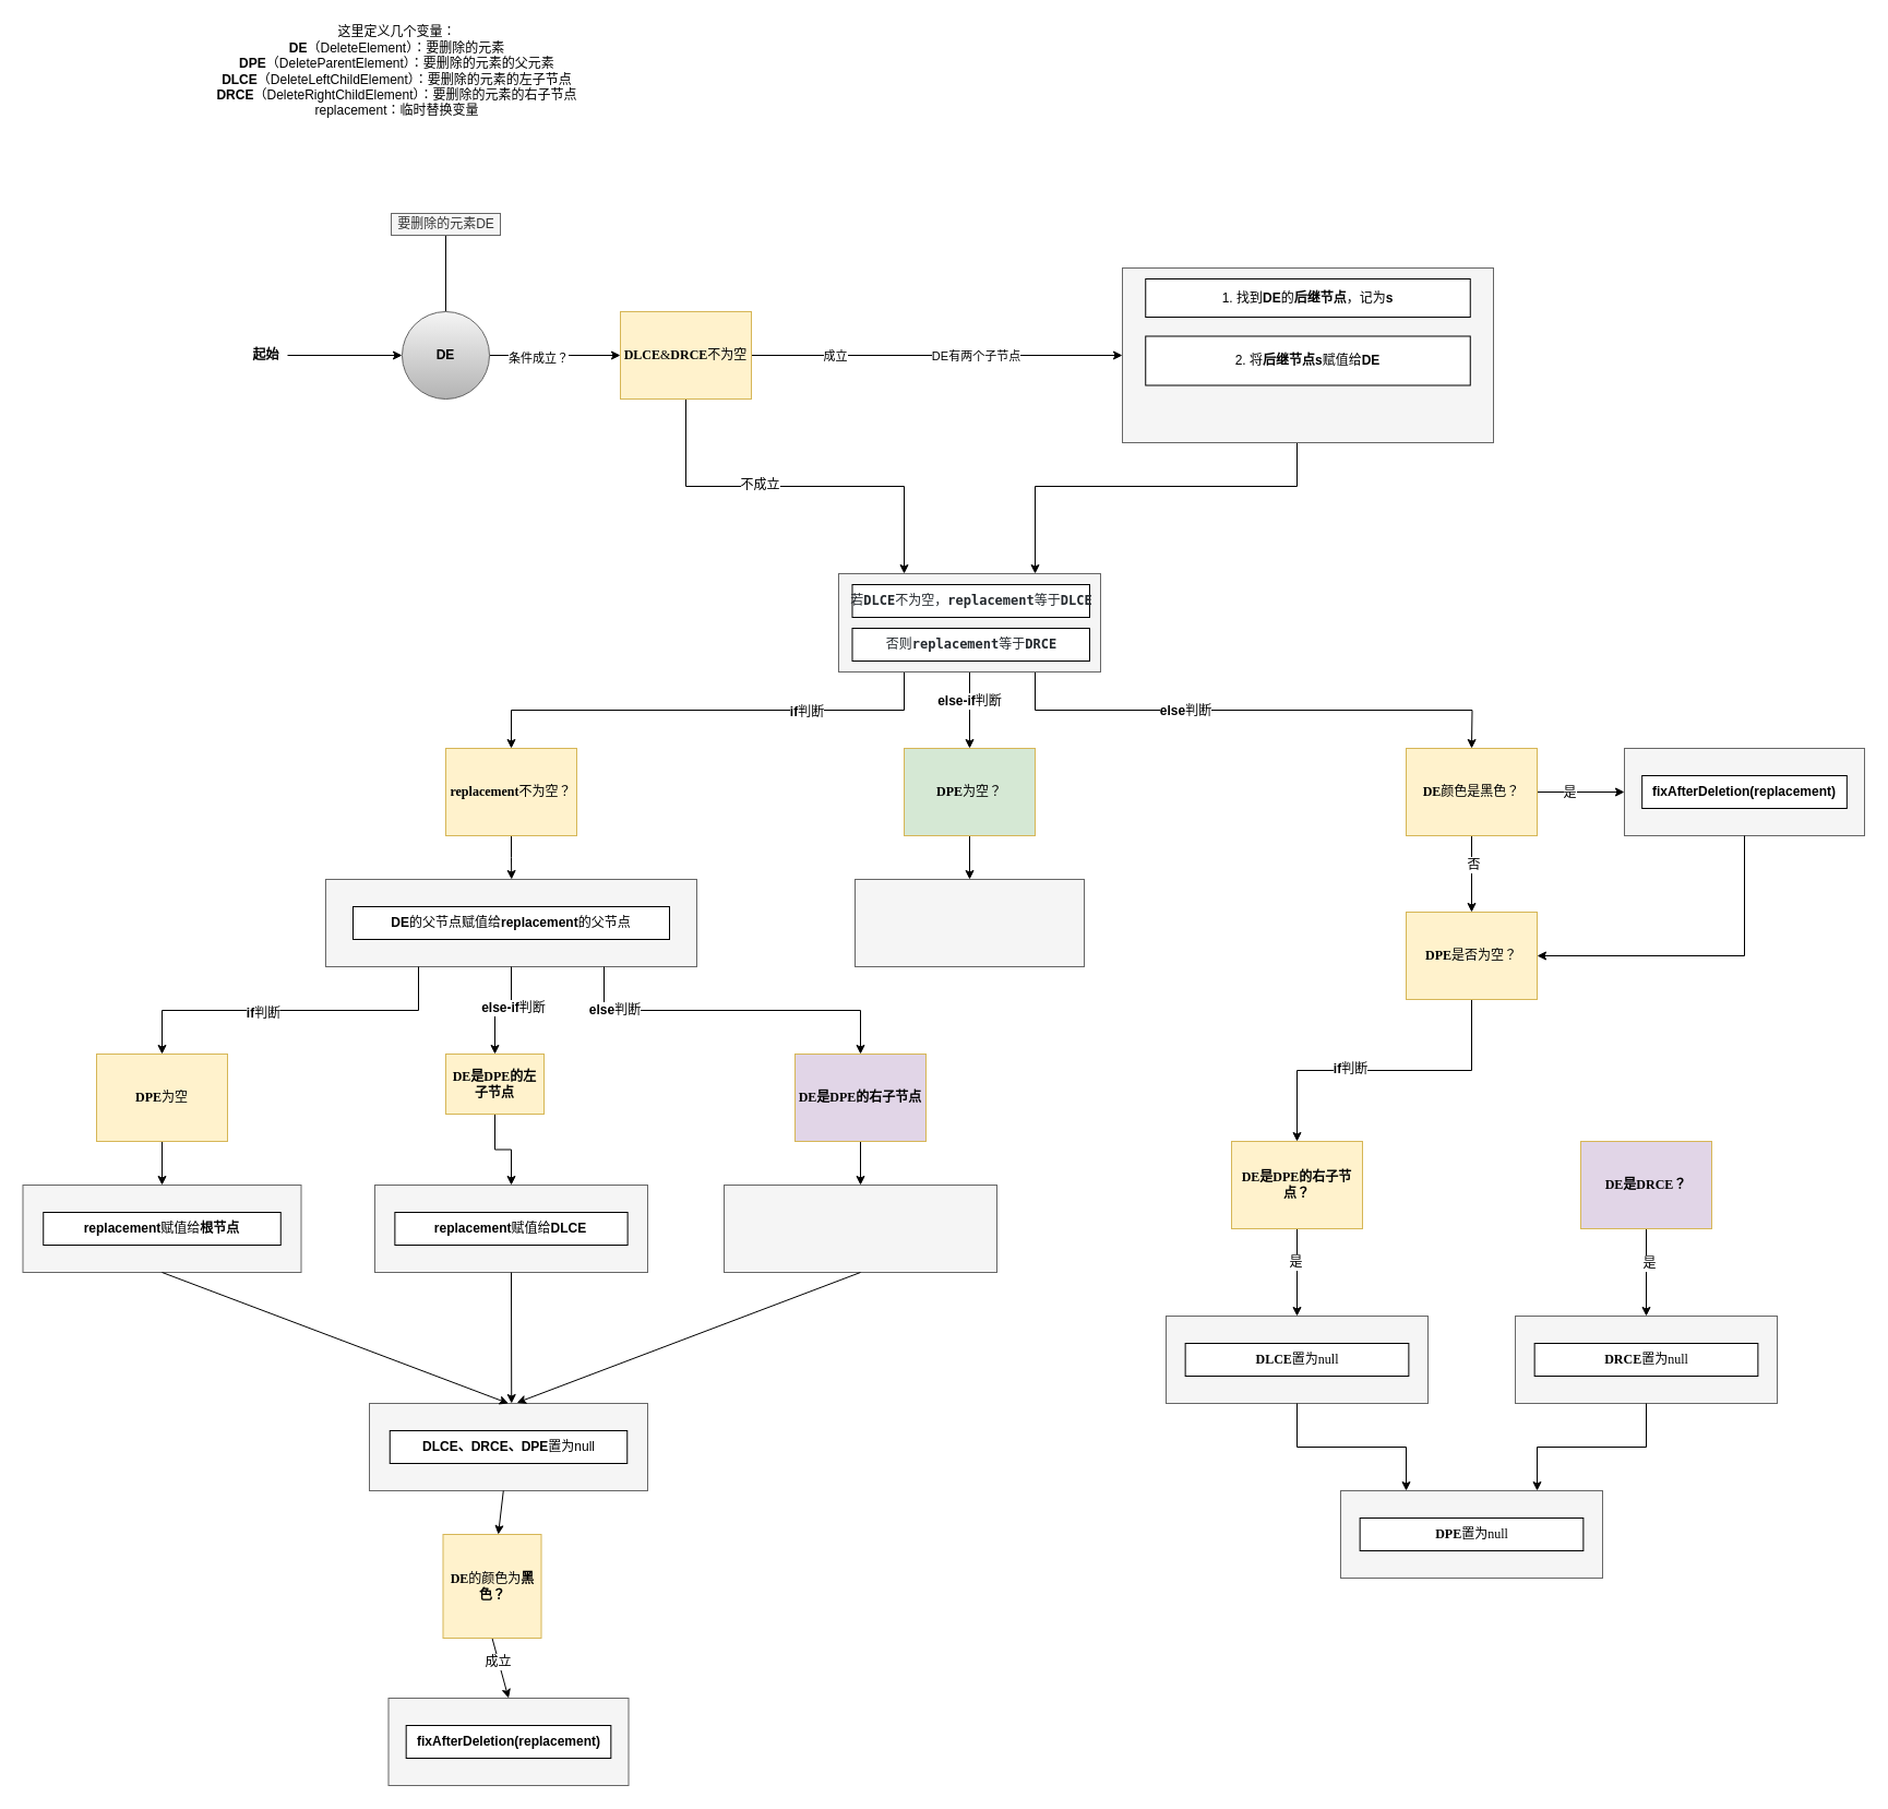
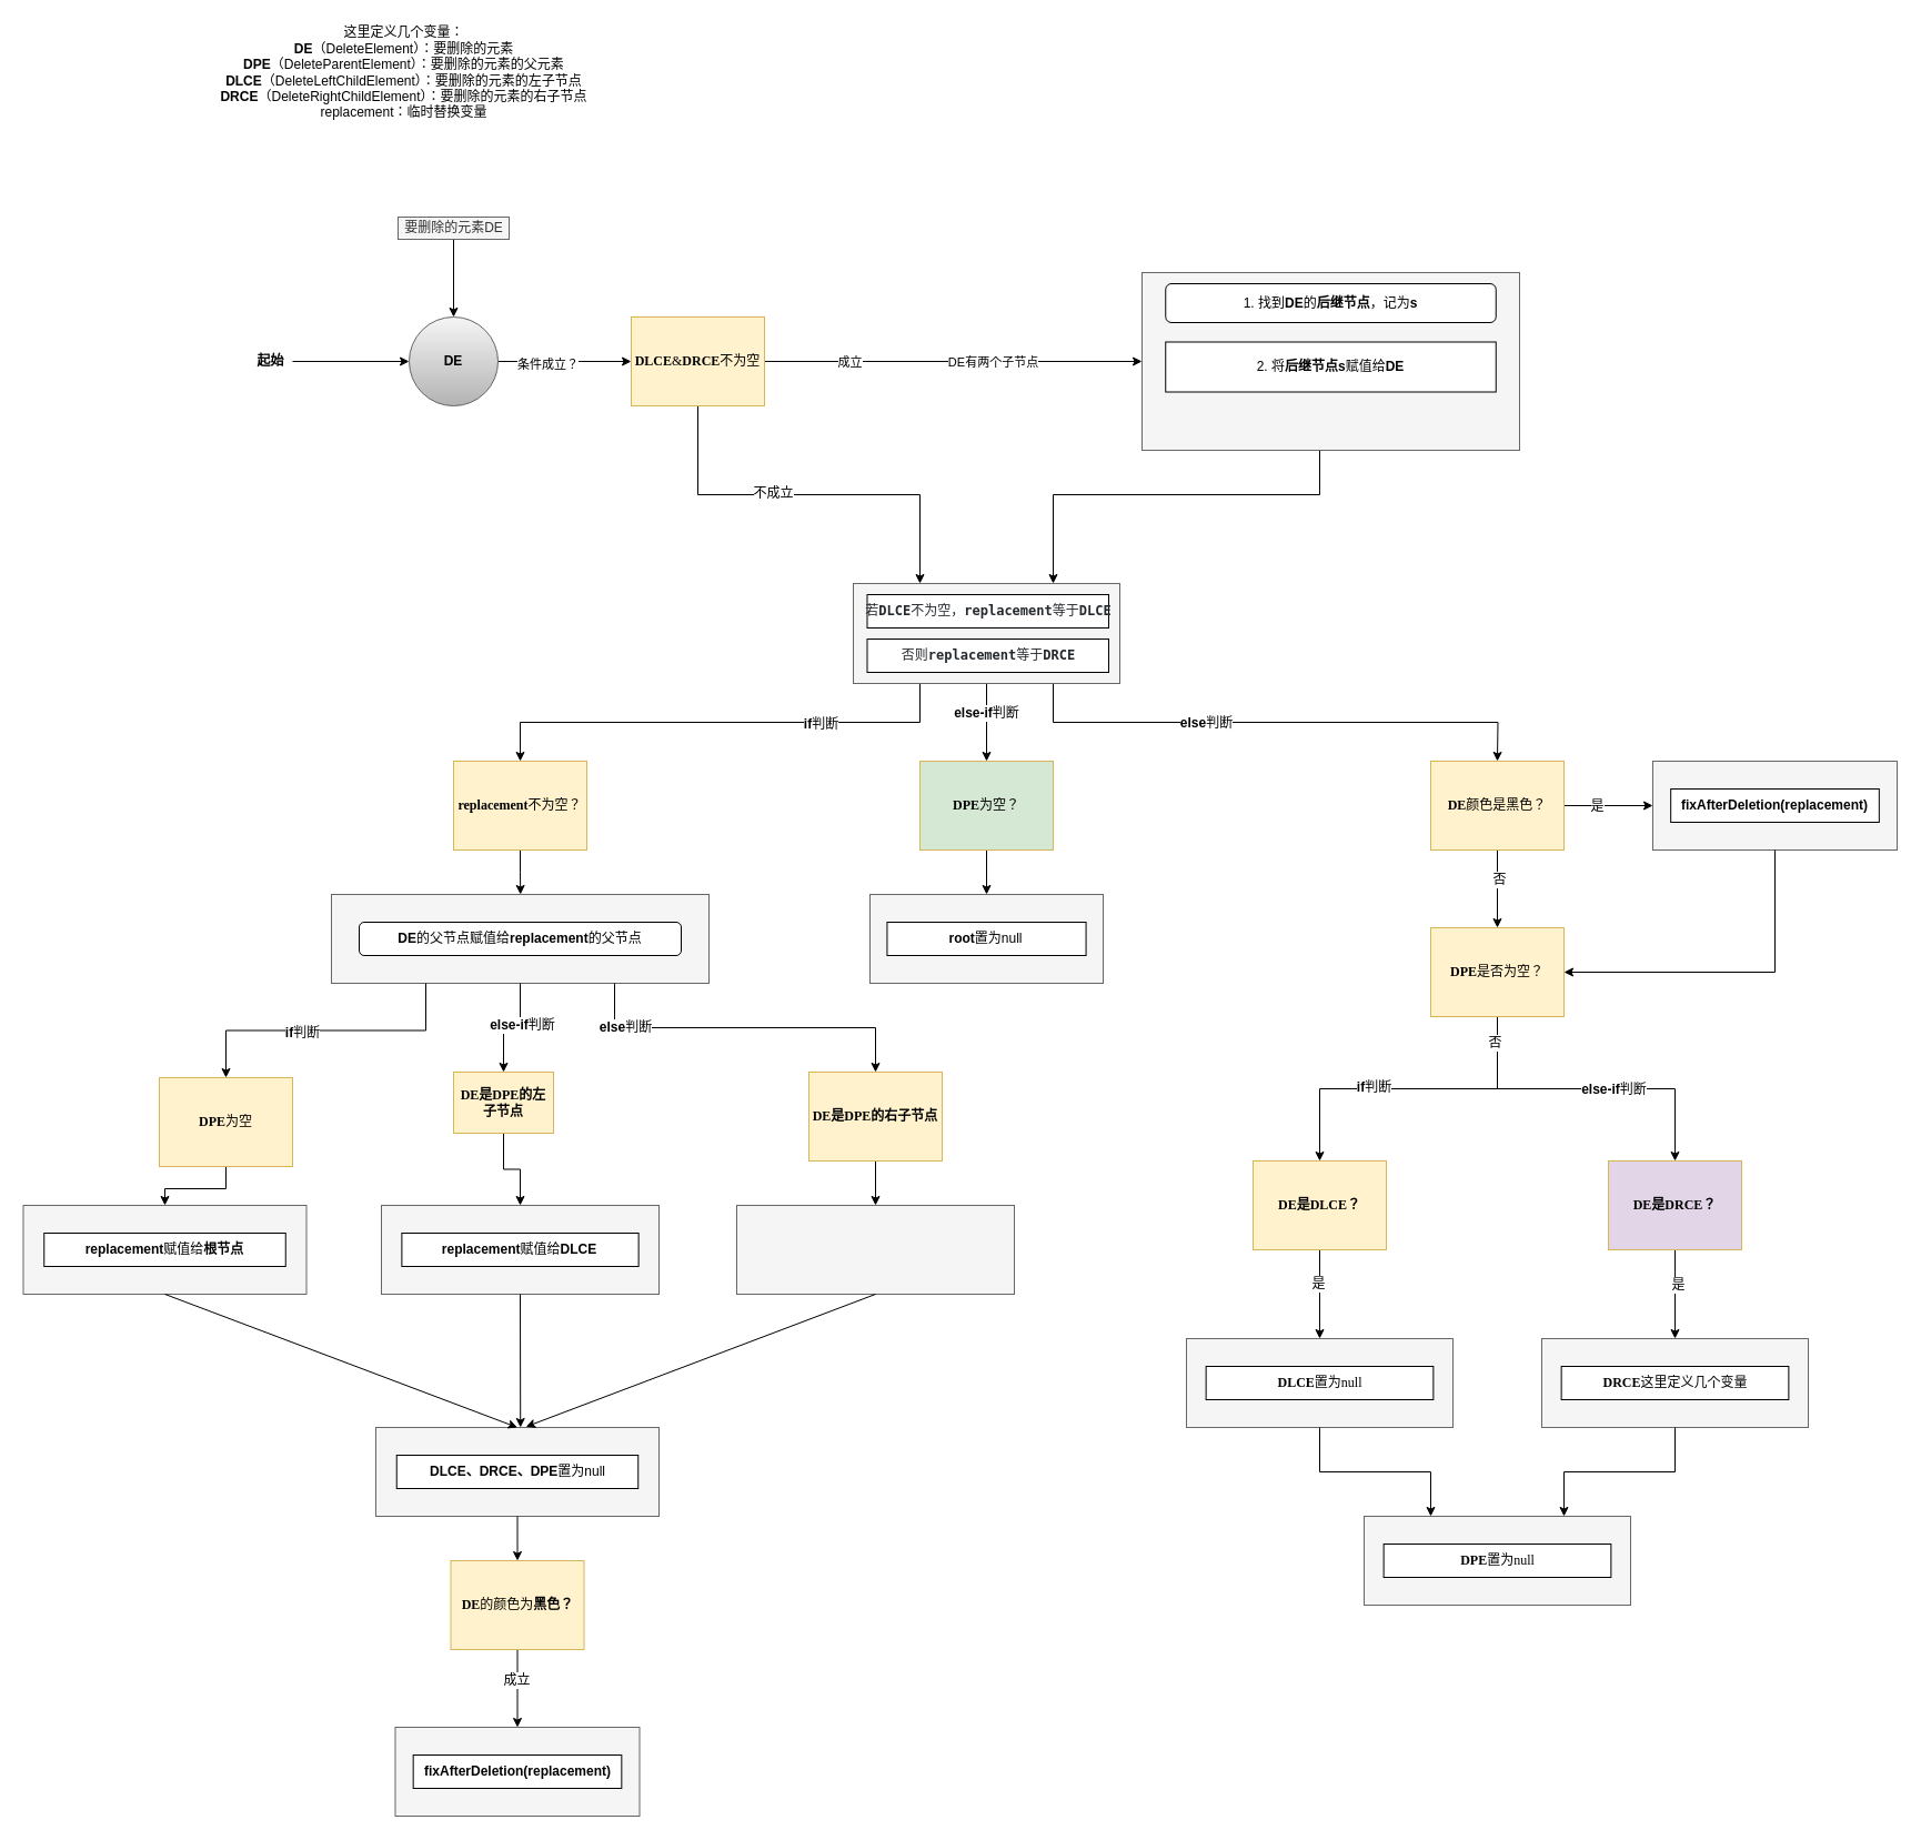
- <mxCell id="32" value="1. 找到&lt;b&gt;DE&lt;/b&gt;的&lt;b&gt;后继节点&lt;/b&gt;，记为&lt;b&gt;s&lt;/b&gt;" style="rounded=0;whiteSpace=wrap;html=1;align=center;" vertex="1" parent="30"><mxGeometry x="21.25" y="10.003" width="297.5" height="35" as="geometry" /></mxCell>
+ <mxCell id="32" value="1. 找到&lt;b&gt;DE&lt;/b&gt;的&lt;b&gt;后继节点&lt;/b&gt;，记为&lt;b&gt;s&lt;/b&gt;" style="whiteSpace=wrap;html=1;align=center;rounded=1;" vertex="1" parent="30"><mxGeometry x="21.25" y="10.003" width="297.5" height="35" as="geometry" /></mxCell>
- <mxCell id="2" value="" style="edgeStyle=orthogonalEdgeStyle;rounded=0;orthogonalLoop=1;jettySize=auto;html=1;fontFamily=Times New Roman;endArrow=none;" edge="1" parent="1" source="3" target="8"><mxGeometry relative="1" as="geometry" /></mxCell>
+ <mxCell id="2" value="" style="edgeStyle=orthogonalEdgeStyle;rounded=0;orthogonalLoop=1;jettySize=auto;html=1;fontFamily=Times New Roman;" edge="1" parent="1" source="3" target="8"><mxGeometry relative="1" as="geometry" /></mxCell>
- <mxCell id="36" value="&lt;b&gt;DE&lt;/b&gt;的父节点赋值给&lt;b&gt;replacement&lt;/b&gt;的父节点" style="rounded=0;whiteSpace=wrap;html=1;align=center;" vertex="1" parent="34"><mxGeometry x="25" y="25" width="290" height="30" as="geometry" /></mxCell>
+ <mxCell id="36" value="&lt;b&gt;DE&lt;/b&gt;的父节点赋值给&lt;b&gt;replacement&lt;/b&gt;的父节点" style="whiteSpace=wrap;html=1;align=center;rounded=1;" vertex="1" parent="34"><mxGeometry x="25" y="25" width="290" height="30" as="geometry" /></mxCell>
+ <mxCell id="72" value="&lt;b&gt;root&lt;/b&gt;置为null" style="rounded=0;whiteSpace=wrap;html=1;align=center;" vertex="1" parent="70"><mxGeometry x="15.441" y="25" width="179.118" height="30" as="geometry" /></mxCell>
+ <mxCell id="83" style="edgeStyle=orthogonalEdgeStyle;rounded=0;orthogonalLoop=1;jettySize=auto;html=1;exitX=0.5;exitY=1;exitDx=0;exitDy=0;entryX=0.5;entryY=0;entryDx=0;entryDy=0;fontSize=12;" edge="1" parent="1" source="86" target="99"><mxGeometry relative="1" as="geometry"><mxPoint x="1508" y="965" as="targetPoint" /></mxGeometry></mxCell>
+ <mxCell id="84" value="否" style="edgeLabel;html=1;align=center;verticalAlign=middle;resizable=0;points=[];fontSize=12;" vertex="1" connectable="0" parent="83"><mxGeometry x="-0.839" y="-3" relative="1" as="geometry"><mxPoint as="offset" /></mxGeometry></mxCell>
+ <mxCell id="85" value="&lt;b&gt;else-if&lt;/b&gt;判断" style="edgeLabel;html=1;align=center;verticalAlign=middle;resizable=0;points=[];fontSize=12;" vertex="1" connectable="0" parent="83"><mxGeometry x="0.167" relative="1" as="geometry"><mxPoint as="offset" /></mxGeometry></mxCell>
- <mxCell id="38" value="&lt;b&gt;DPE&lt;/b&gt;为空" style="rounded=0;whiteSpace=wrap;html=1;fontFamily=Times New Roman;align=center;fillColor=#fff2cc;strokeColor=#d6b656;fontStyle=0" vertex="1" parent="1"><mxGeometry x="88" y="965" width="120" height="80" as="geometry" /></mxCell>
+ <mxCell id="38" value="&lt;b&gt;DPE&lt;/b&gt;为空" style="rounded=0;whiteSpace=wrap;html=1;fontFamily=Times New Roman;align=center;fillColor=#fff2cc;strokeColor=#d6b656;fontStyle=0" vertex="1" parent="1"><mxGeometry x="143" y="970" width="120" height="80" as="geometry" /></mxCell>
- <mxCell id="42" value="&lt;b&gt;DE是DPE的右子节点&lt;/b&gt;" style="rounded=0;whiteSpace=wrap;html=1;fontFamily=Times New Roman;align=center;fillColor=#e1d5e7;strokeColor=#d6b656;fontStyle=0;" vertex="1" parent="1"><mxGeometry x="728" y="965" width="120" height="80" as="geometry" /></mxCell>
+ <mxCell id="42" value="&lt;b&gt;DE是DPE的右子节点&lt;/b&gt;" style="rounded=0;whiteSpace=wrap;html=1;fontFamily=Times New Roman;align=center;fillColor=#fff2cc;strokeColor=#d6b656;fontStyle=0" vertex="1" parent="1"><mxGeometry x="728" y="965" width="120" height="80" as="geometry" /></mxCell>
- <mxCell id="102" value="&lt;b&gt;DE是DPE的右子节点？&lt;/b&gt;" style="rounded=0;whiteSpace=wrap;html=1;fontFamily=Times New Roman;align=center;fillColor=#fff2cc;strokeColor=#d6b656;fontStyle=0" vertex="1" parent="1"><mxGeometry x="1128" y="1045" width="120" height="80" as="geometry" /></mxCell>
+ <mxCell id="102" value="&lt;b&gt;DE是DLCE？&lt;/b&gt;" style="rounded=0;whiteSpace=wrap;html=1;fontFamily=Times New Roman;align=center;fillColor=#fff2cc;strokeColor=#d6b656;fontStyle=0" vertex="1" parent="1"><mxGeometry x="1128" y="1045" width="120" height="80" as="geometry" /></mxCell>
- <mxCell id="96" value="&lt;b style=&quot;font-family: &amp;#34;times new roman&amp;#34;&quot;&gt;DRCE&lt;/b&gt;&lt;span style=&quot;font-family: &amp;#34;times new roman&amp;#34;&quot;&gt;置为null&lt;/span&gt;" style="rounded=0;whiteSpace=wrap;html=1;align=center;" vertex="1" parent="94"><mxGeometry x="17.647" y="25" width="204.706" height="30" as="geometry" /></mxCell>
+ <mxCell id="96" value="&lt;b style=&quot;font-family: &amp;#34;times new roman&amp;#34;&quot;&gt;DRCE&lt;/b&gt;&lt;span style=&quot;font-family: &amp;#34;times new roman&amp;#34;&quot;&gt;这里定义几个变量&lt;/span&gt;" style="rounded=0;whiteSpace=wrap;html=1;align=center;" vertex="1" parent="94"><mxGeometry x="17.647" y="25" width="204.706" height="30" as="geometry" /></mxCell>
- <mxCell id="65" value="&lt;b&gt;DE&lt;/b&gt;的颜色为&lt;b&gt;黑色？&lt;/b&gt;" style="rounded=0;whiteSpace=wrap;html=1;fontFamily=Times New Roman;align=center;fillColor=#fff2cc;strokeColor=#d6b656;fontStyle=0" vertex="1" parent="1"><mxGeometry x="405.5" y="1405" width="90" height="95" as="geometry" /></mxCell>
+ <mxCell id="65" value="&lt;b&gt;DE&lt;/b&gt;的颜色为&lt;b&gt;黑色？&lt;/b&gt;" style="rounded=0;whiteSpace=wrap;html=1;fontFamily=Times New Roman;align=center;fillColor=#fff2cc;strokeColor=#d6b656;fontStyle=0" vertex="1" parent="1"><mxGeometry x="405.5" y="1405" width="120" height="80" as="geometry" /></mxCell>
